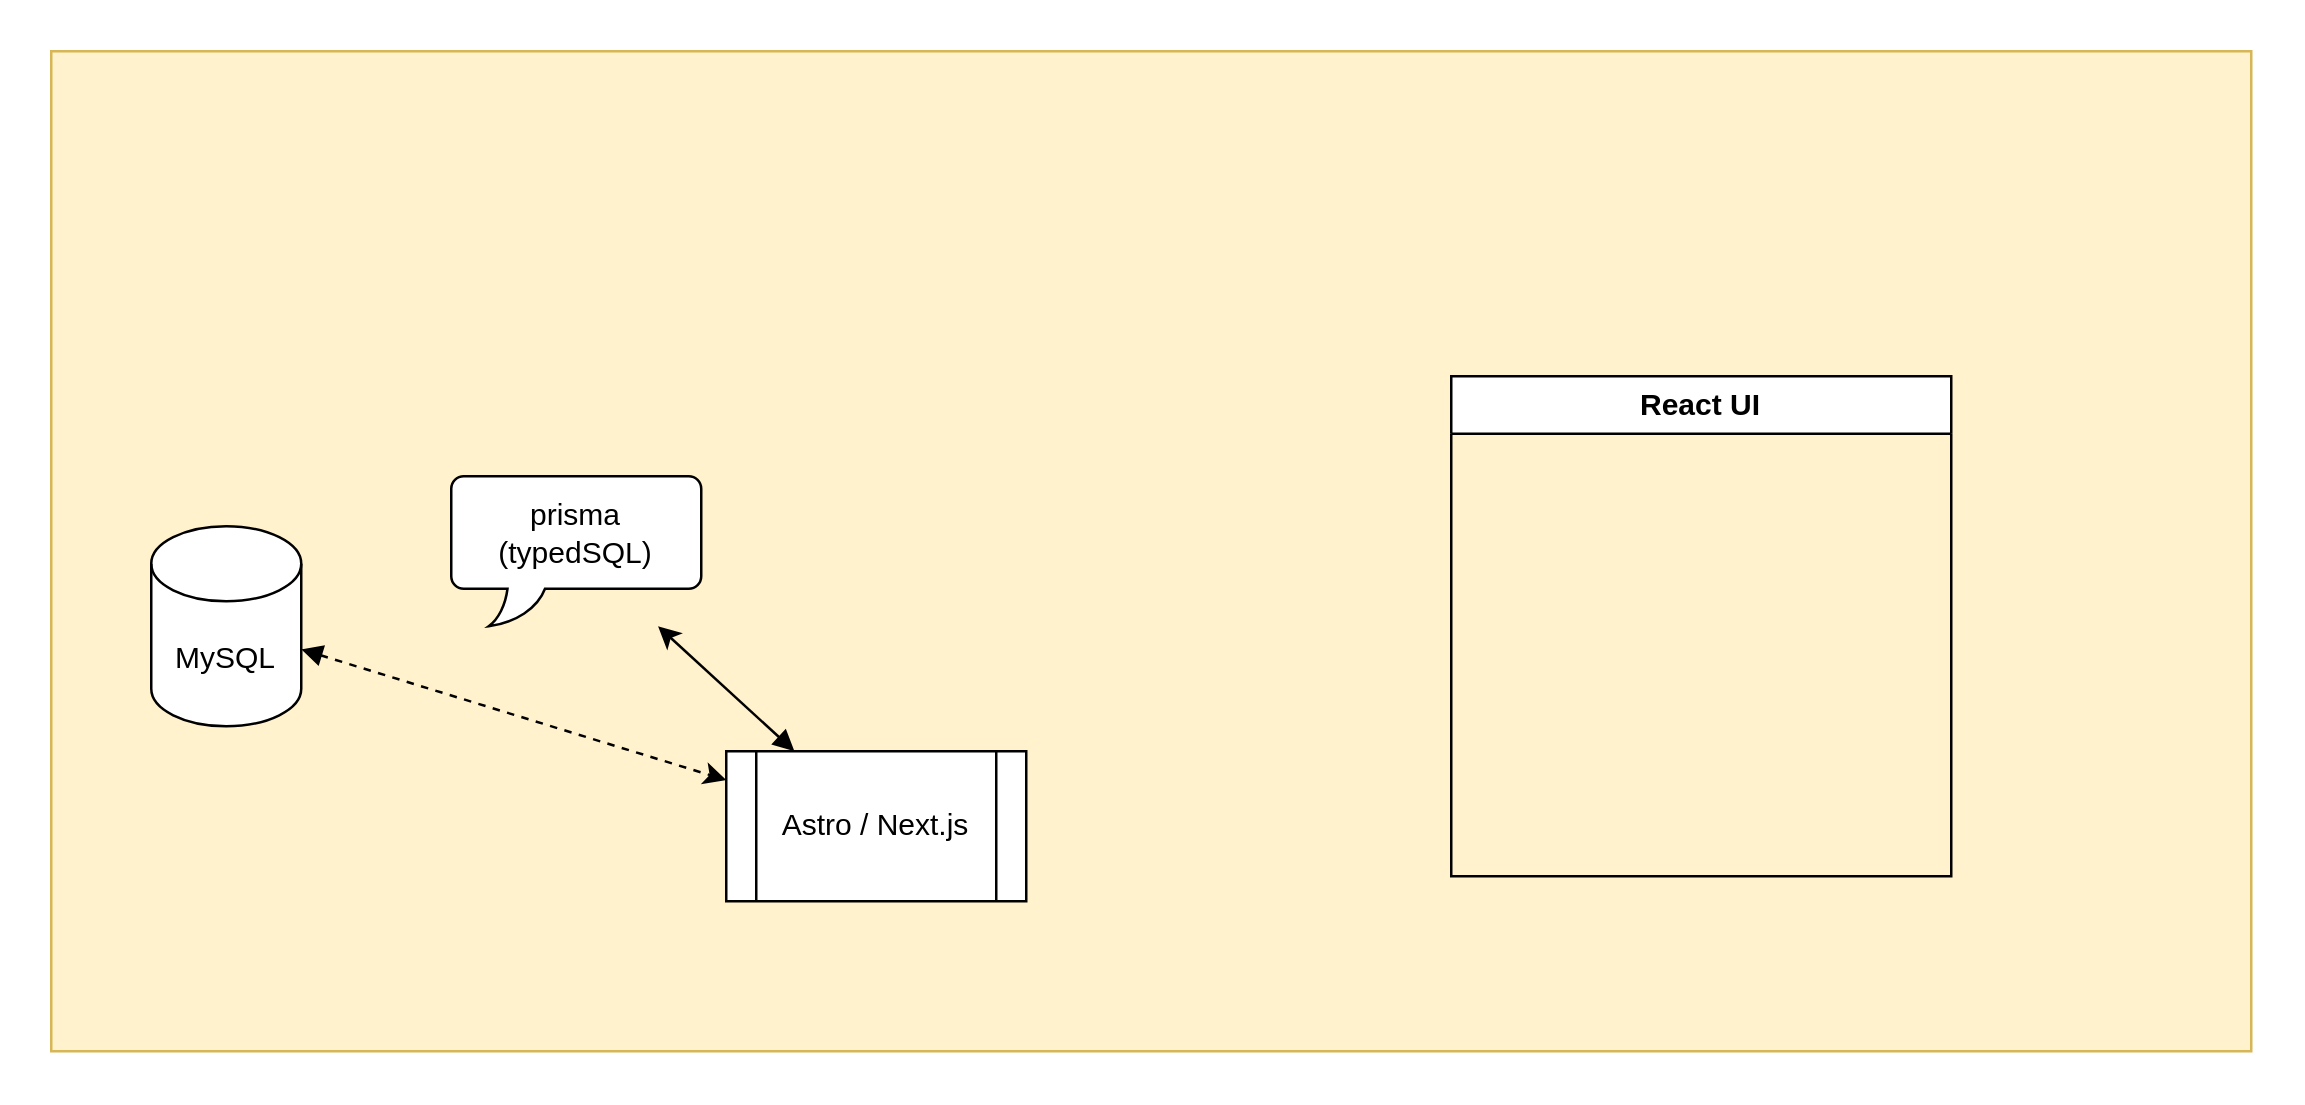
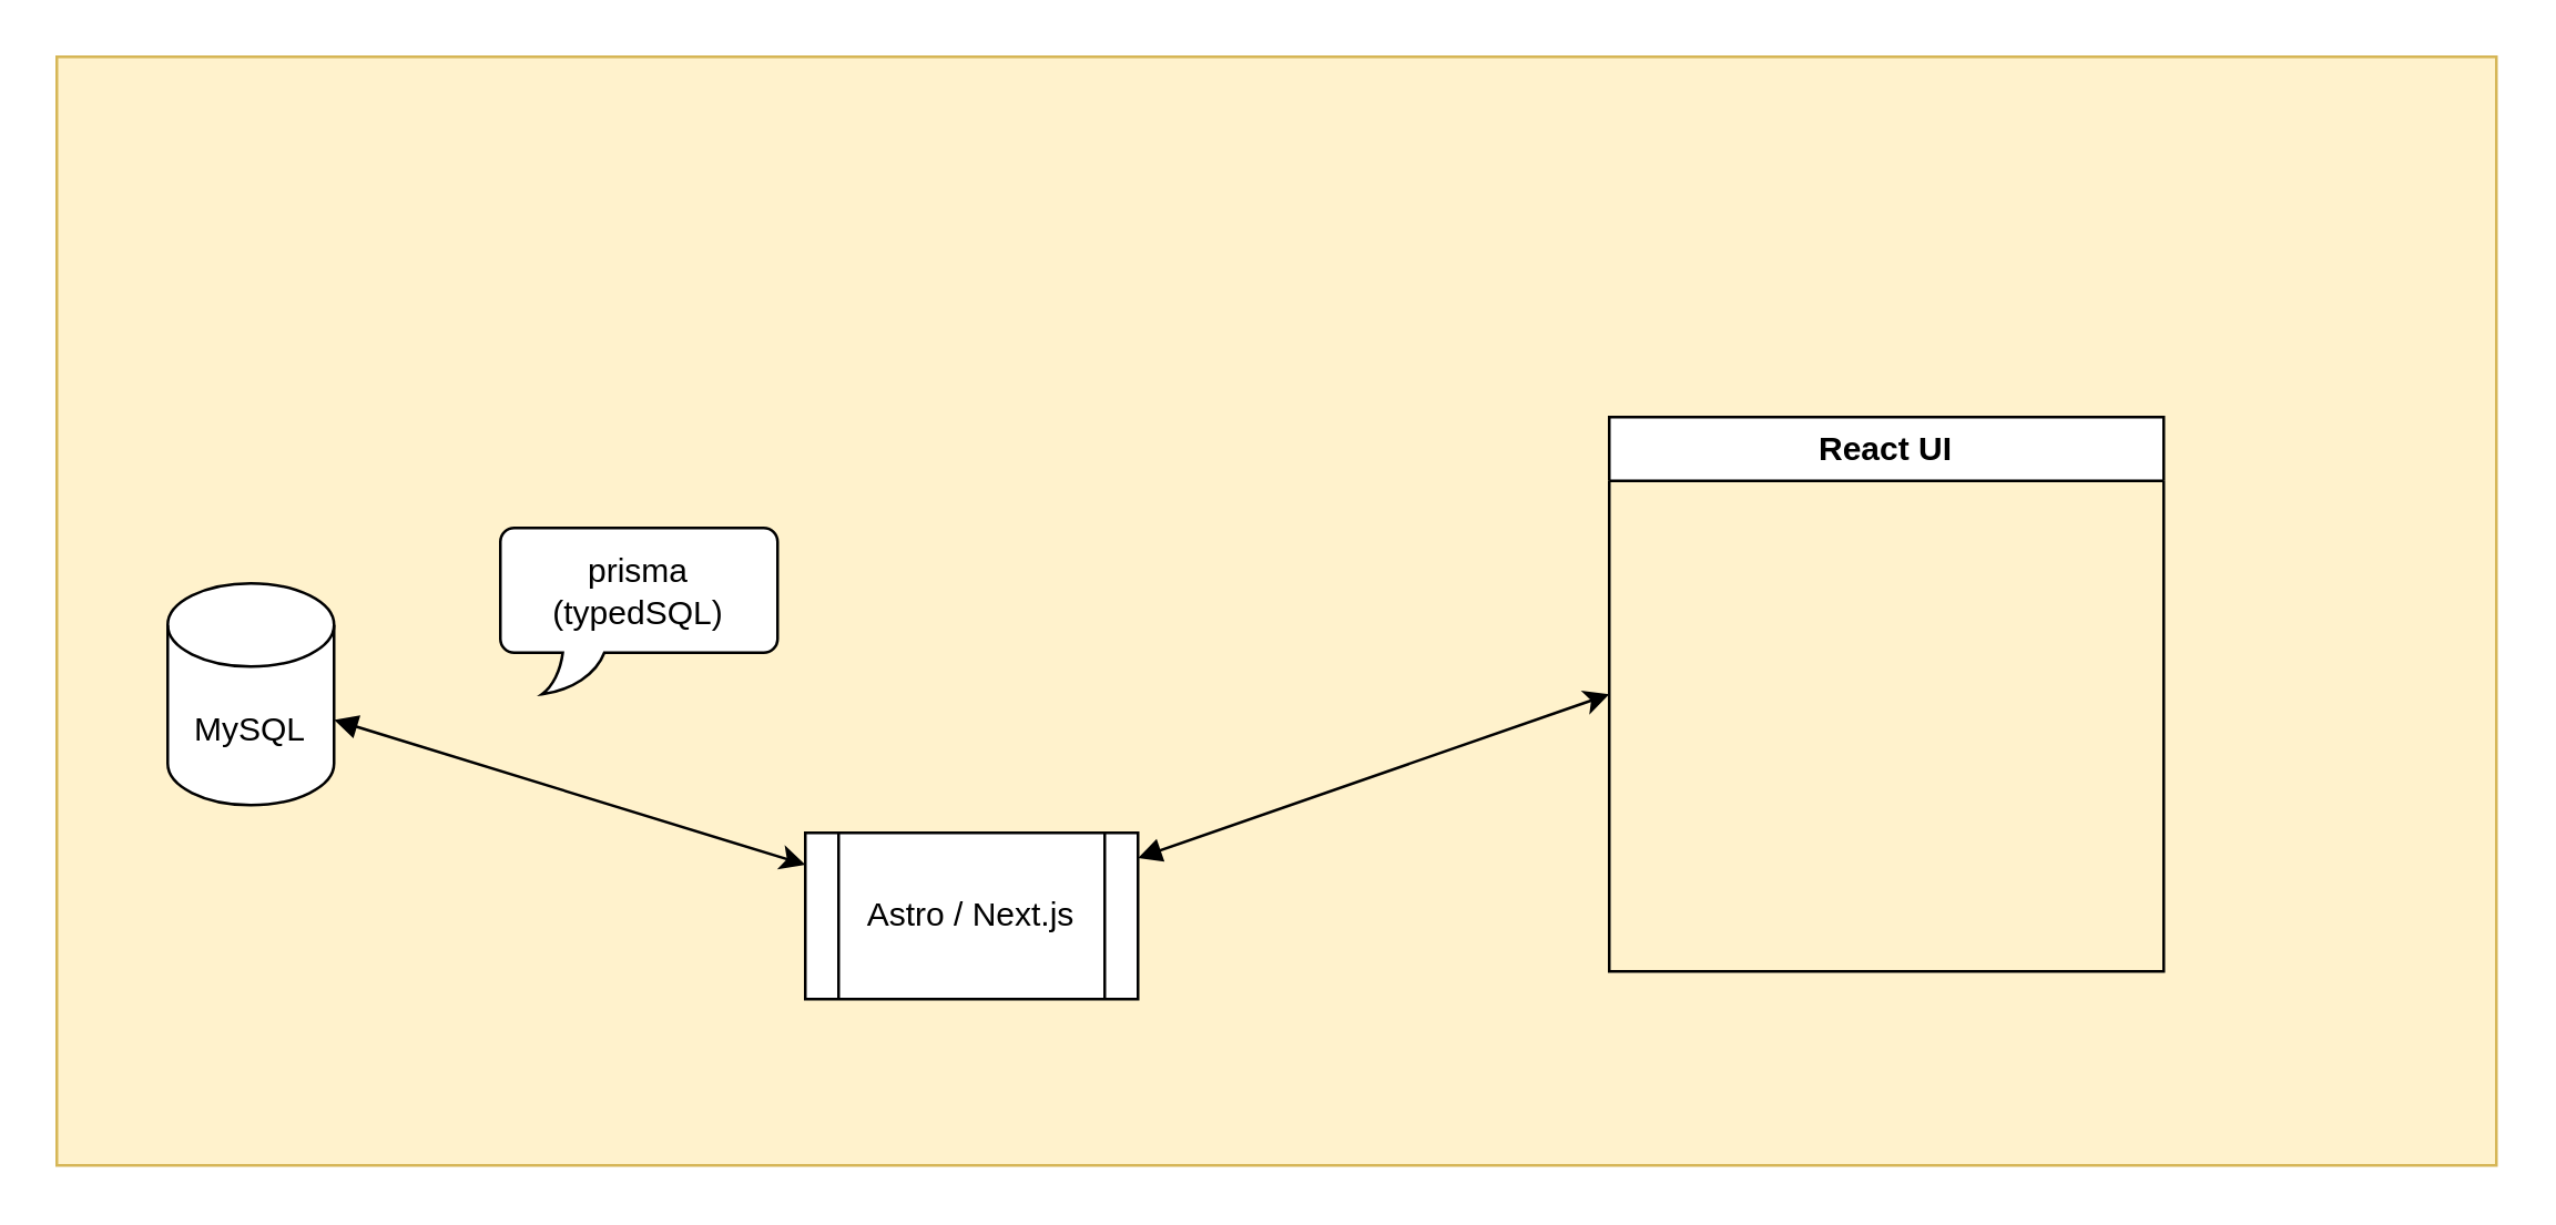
- <mxCell id="6" style="edgeStyle=none;html=1;startArrow=block;startFill=1;" edge="1" parent="1" source="7" target="8"><mxGeometry relative="1" as="geometry" /></mxCell>
+ <mxCell id="6" style="edgeStyle=none;html=1;entryX=0;entryY=0.5;entryDx=0;entryDy=0;startArrow=block;startFill=1;" edge="1" parent="1" source="7" target="5"><mxGeometry relative="1" as="geometry" /></mxCell>
- <mxCell id="3" style="edgeStyle=none;html=1;startArrow=block;startFill=1;dashed=1;" edge="1" parent="1" source="4" target="7"><mxGeometry relative="1" as="geometry" /></mxCell>
+ <mxCell id="3" style="edgeStyle=none;html=1;startArrow=block;startFill=1;" edge="1" parent="1" source="4" target="7"><mxGeometry relative="1" as="geometry" /></mxCell>
